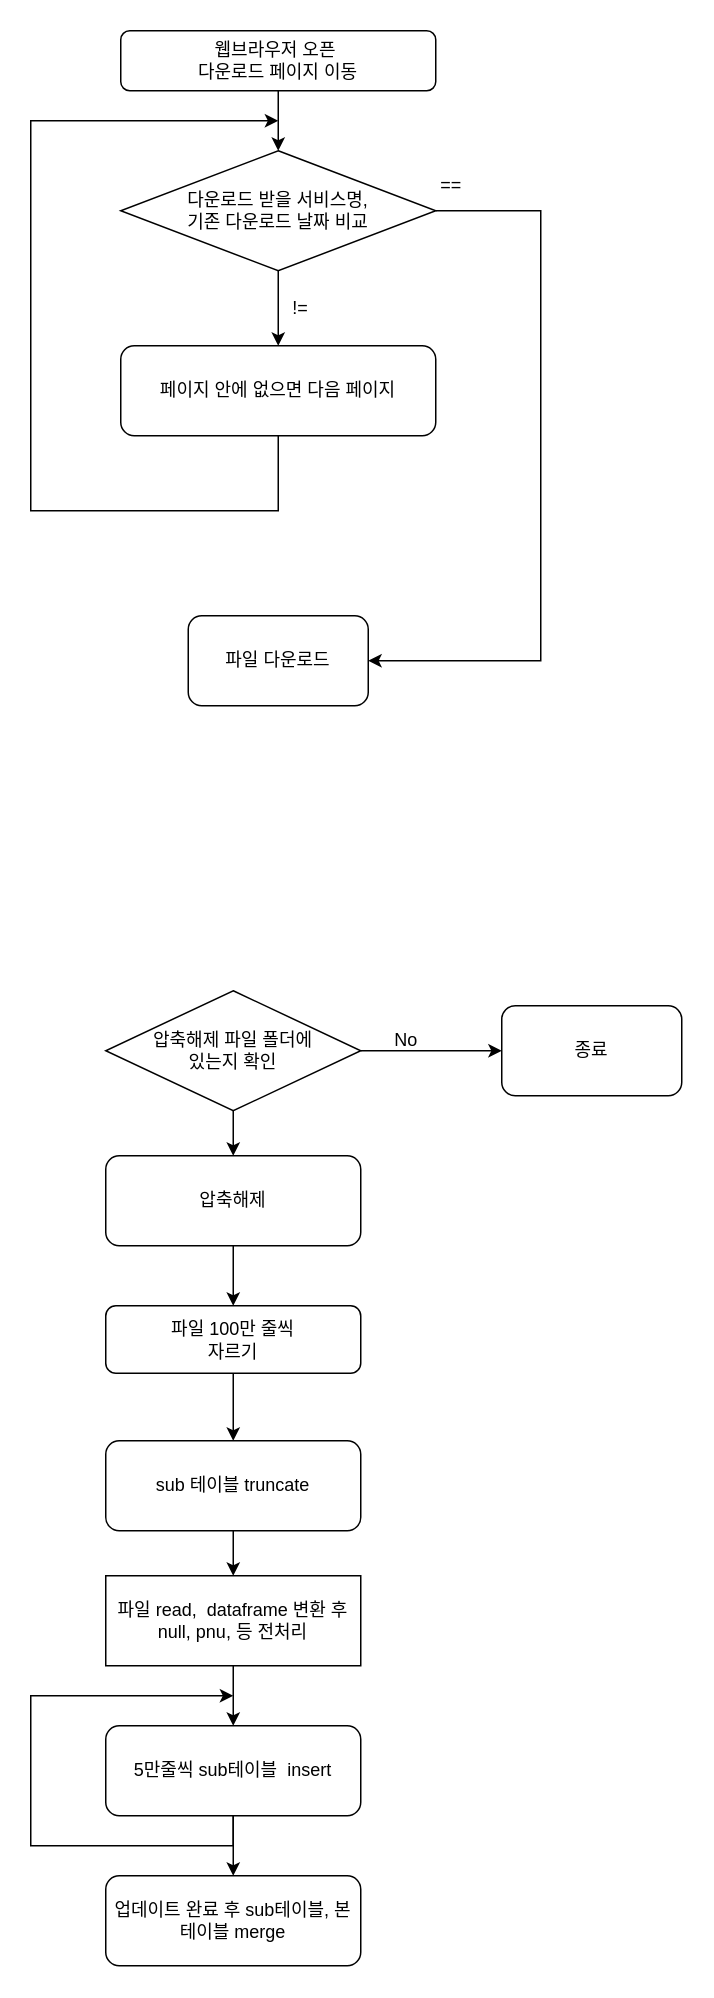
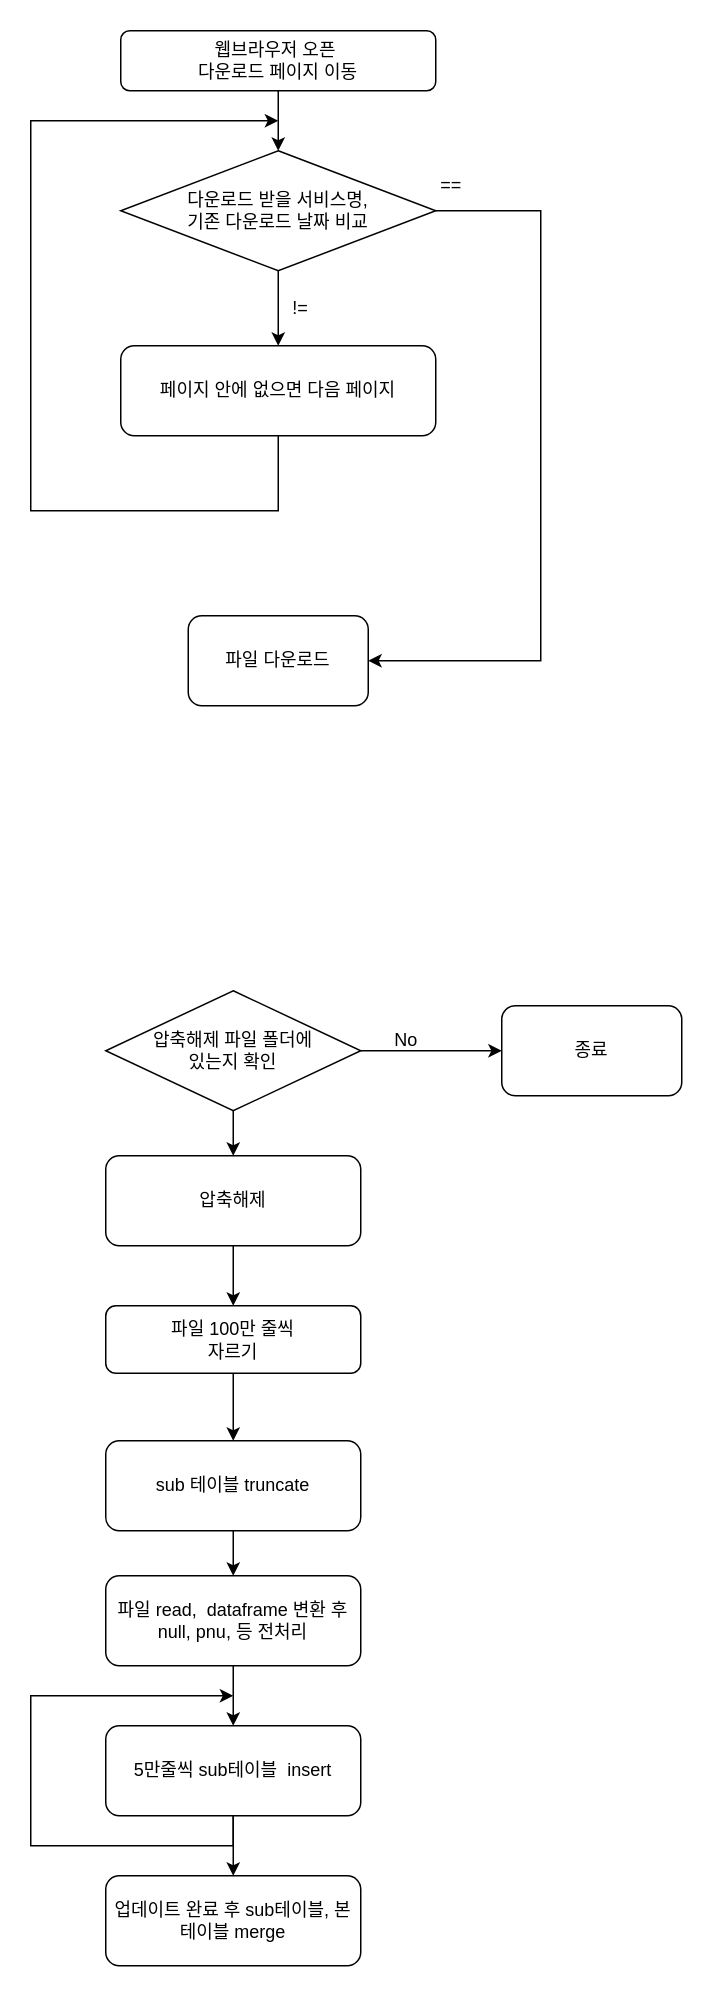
- <mxCell id="22" value="파일 read,&amp;nbsp; dataframe 변환 후 null, pnu, 등 전처리" style="whiteSpace=wrap;html=1;rounded=0;" vertex="1" parent="1"><mxGeometry x="70" y="1050" width="170" height="60" as="geometry" /></mxCell>
+ <mxCell id="22" value="파일 read,&amp;nbsp; dataframe 변환 후 null, pnu, 등 전처리" style="rounded=1;whiteSpace=wrap;html=1;" vertex="1" parent="1"><mxGeometry x="70" y="1050" width="170" height="60" as="geometry" /></mxCell>
